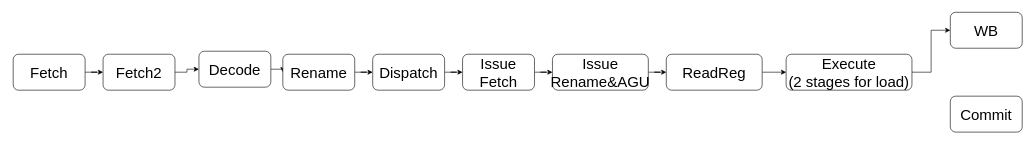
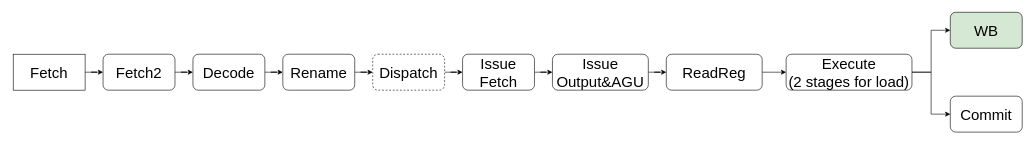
- <mxCell id="17" value="&lt;font style=&quot;font-size: 25px&quot;&gt;WB&lt;br&gt;&lt;/font&gt;" style="rounded=1;whiteSpace=wrap;html=1;" vertex="1" parent="1"><mxGeometry x="1584" y="20" width="120" height="60" as="geometry" /></mxCell>
+ <mxCell id="17" value="&lt;font style=&quot;font-size: 25px&quot;&gt;WB&lt;br&gt;&lt;/font&gt;" style="rounded=1;whiteSpace=wrap;html=1;fillColor=#d5e8d4;" vertex="1" parent="1"><mxGeometry x="1584" y="20" width="120" height="60" as="geometry" /></mxCell>
- <mxCell id="7" value="&lt;font style=&quot;font-size: 25px&quot;&gt;Decode&lt;/font&gt;" style="rounded=1;whiteSpace=wrap;html=1;" vertex="1" parent="1"><mxGeometry x="330" y="85" width="120" height="60" as="geometry" /></mxCell>
+ <mxCell id="7" value="&lt;font style=&quot;font-size: 25px&quot;&gt;Decode&lt;/font&gt;" style="rounded=1;whiteSpace=wrap;html=1;" vertex="1" parent="1"><mxGeometry x="320" y="90" width="120" height="60" as="geometry" /></mxCell>
- <mxCell id="3" value="&lt;font style=&quot;font-size: 25px&quot;&gt;Fetch&lt;/font&gt;" style="rounded=1;whiteSpace=wrap;html=1;" vertex="1" parent="1"><mxGeometry x="20" y="90" width="120" height="60" as="geometry" /></mxCell>
+ <mxCell id="3" value="&lt;font style=&quot;font-size: 25px&quot;&gt;Fetch&lt;/font&gt;" style="whiteSpace=wrap;html=1;rounded=0;" vertex="1" parent="1"><mxGeometry x="20" y="90" width="120" height="60" as="geometry" /></mxCell>
- <mxCell id="11" value="&lt;font style=&quot;font-size: 25px&quot;&gt;Dispatch&lt;/font&gt;" style="rounded=1;whiteSpace=wrap;html=1;" vertex="1" parent="1"><mxGeometry x="620" y="90" width="120" height="60" as="geometry" /></mxCell>
+ <mxCell id="11" value="&lt;font style=&quot;font-size: 25px&quot;&gt;Dispatch&lt;/font&gt;" style="rounded=1;whiteSpace=wrap;html=1;dashed=1;" vertex="1" parent="1"><mxGeometry x="620" y="90" width="120" height="60" as="geometry" /></mxCell>
- <mxCell id="13" value="&lt;font style=&quot;font-size: 25px&quot;&gt;Issue&lt;br&gt;Rename&amp;amp;AGU&lt;br&gt;&lt;/font&gt;" style="rounded=1;whiteSpace=wrap;html=1;" vertex="1" parent="1"><mxGeometry x="920" y="90" width="160" height="60" as="geometry" /></mxCell>
+ <mxCell id="13" value="&lt;font style=&quot;font-size: 25px&quot;&gt;Issue&lt;br&gt;Output&amp;amp;AGU&lt;br&gt;&lt;/font&gt;" style="rounded=1;whiteSpace=wrap;html=1;" vertex="1" parent="1"><mxGeometry x="920" y="90" width="160" height="60" as="geometry" /></mxCell>
+ <mxCell id="15" style="edgeStyle=orthogonalEdgeStyle;rounded=0;orthogonalLoop=1;jettySize=auto;html=1;exitX=1;exitY=0.5;exitDx=0;exitDy=0;entryX=0;entryY=0.5;entryDx=0;entryDy=0;fontSize=25;" edge="1" parent="1" source="16" target="18"><mxGeometry relative="1" as="geometry" /></mxCell>
